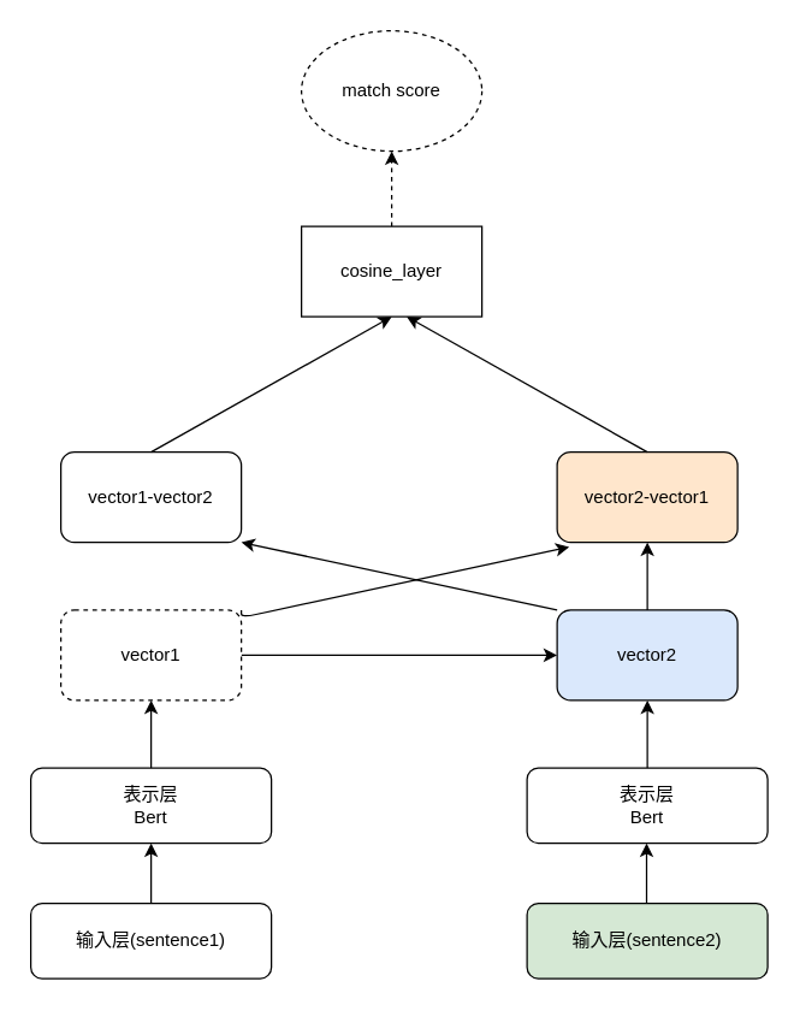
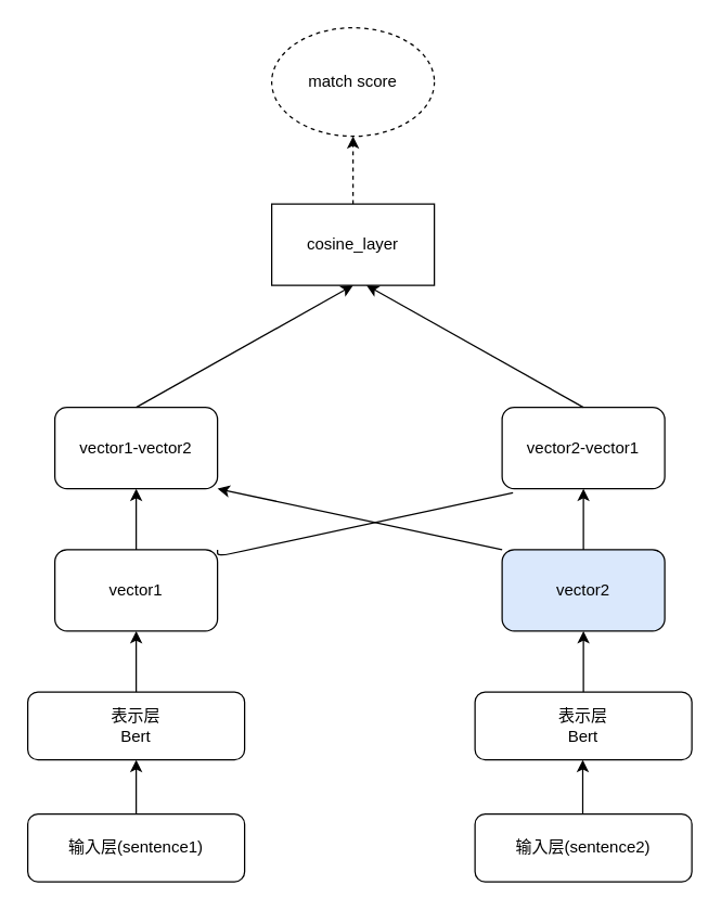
- <mxCell id="16" value="vector2-vector1" style="rounded=1;whiteSpace=wrap;html=1;fillColor=#ffe6cc;" vertex="1" parent="1"><mxGeometry x="370" y="300" width="120" height="60" as="geometry" /></mxCell>
+ <mxCell id="16" value="vector2-vector1" style="rounded=1;whiteSpace=wrap;html=1;" vertex="1" parent="1"><mxGeometry x="370" y="300" width="120" height="60" as="geometry" /></mxCell>
- <mxCell id="20" value="" style="endArrow=classic;html=1;exitX=1;exitY=0;exitDx=0;exitDy=0;entryX=0.067;entryY=1.05;entryDx=0;entryDy=0;entryPerimeter=0;" edge="1" parent="1" source="6" target="16"><mxGeometry width="50" height="50" relative="1" as="geometry"><mxPoint x="390" y="395" as="sourcePoint" /><mxPoint x="240" y="360" as="targetPoint" /><Array as="points"><mxPoint x="160" y="410" /></Array></mxGeometry></mxCell>
+ <mxCell id="20" value="" style="endArrow=none;html=1;exitX=1;exitY=0;exitDx=0;exitDy=0;entryX=0.067;entryY=1.05;entryDx=0;entryDy=0;entryPerimeter=0;" edge="1" parent="1" source="6" target="16"><mxGeometry width="50" height="50" relative="1" as="geometry"><mxPoint x="390" y="395" as="sourcePoint" /><mxPoint x="240" y="360" as="targetPoint" /><Array as="points"><mxPoint x="160" y="410" /></Array></mxGeometry></mxCell>
- <mxCell id="6" value="vector1" style="rounded=1;whiteSpace=wrap;html=1;dashed=1;" vertex="1" parent="1"><mxGeometry x="40" y="405" width="120" height="60" as="geometry" /></mxCell>
+ <mxCell id="6" value="vector1" style="rounded=1;whiteSpace=wrap;html=1;" vertex="1" parent="1"><mxGeometry x="40" y="405" width="120" height="60" as="geometry" /></mxCell>
- <mxCell id="5" value="" style="edgeStyle=orthogonalEdgeStyle;rounded=0;orthogonalLoop=1;jettySize=auto;html=1;" edge="1" parent="1" source="6" target="8"><mxGeometry relative="1" as="geometry" /></mxCell>
+ <mxCell id="5" value="" style="edgeStyle=orthogonalEdgeStyle;rounded=0;orthogonalLoop=1;jettySize=auto;html=1;" edge="1" parent="1" source="6" target="15"><mxGeometry relative="1" as="geometry" /></mxCell>
- <mxCell id="12" value="输入层(sentence2)" style="rounded=1;whiteSpace=wrap;html=1;fillColor=#d5e8d4;" vertex="1" parent="1"><mxGeometry x="350" y="600" width="160" height="50" as="geometry" /></mxCell>
+ <mxCell id="12" value="输入层(sentence2)" style="rounded=1;whiteSpace=wrap;html=1;" vertex="1" parent="1"><mxGeometry x="350" y="600" width="160" height="50" as="geometry" /></mxCell>
